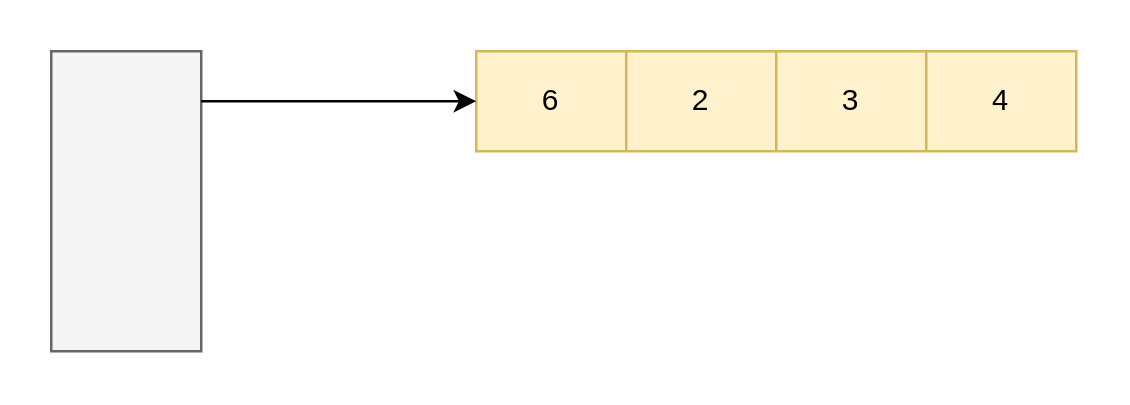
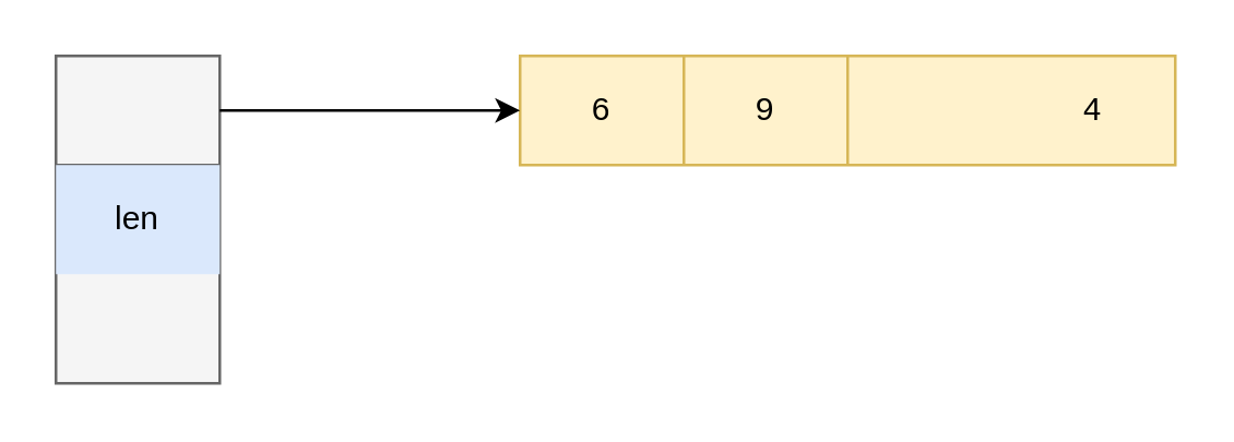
- <mxCell id="10" value="2" style="shape=partialRectangle;html=1;whiteSpace=wrap;connectable=0;fillColor=none;top=0;left=0;bottom=0;right=0;overflow=hidden;" parent="8" vertex="1"><mxGeometry x="60" width="60" height="40" as="geometry" /></mxCell>
+ <mxCell id="10" value="9" style="shape=partialRectangle;html=1;whiteSpace=wrap;connectable=0;fillColor=none;top=0;left=0;bottom=0;right=0;overflow=hidden;" parent="8" vertex="1"><mxGeometry x="60" width="60" height="40" as="geometry" /></mxCell>
- <mxCell id="11" value="3" style="shape=partialRectangle;html=1;whiteSpace=wrap;connectable=0;fillColor=none;top=0;left=0;bottom=0;right=0;overflow=hidden;" parent="8" vertex="1"><mxGeometry x="120" width="60" height="40" as="geometry" /></mxCell>
+ <mxCell id="5" value="len" style="shape=partialRectangle;html=1;whiteSpace=wrap;connectable=0;fillColor=#dae8fc;top=0;left=0;bottom=0;right=0;overflow=hidden;strokeColor=#6c8ebf;" parent="4" vertex="1"><mxGeometry width="60" height="40" as="geometry" /></mxCell>
